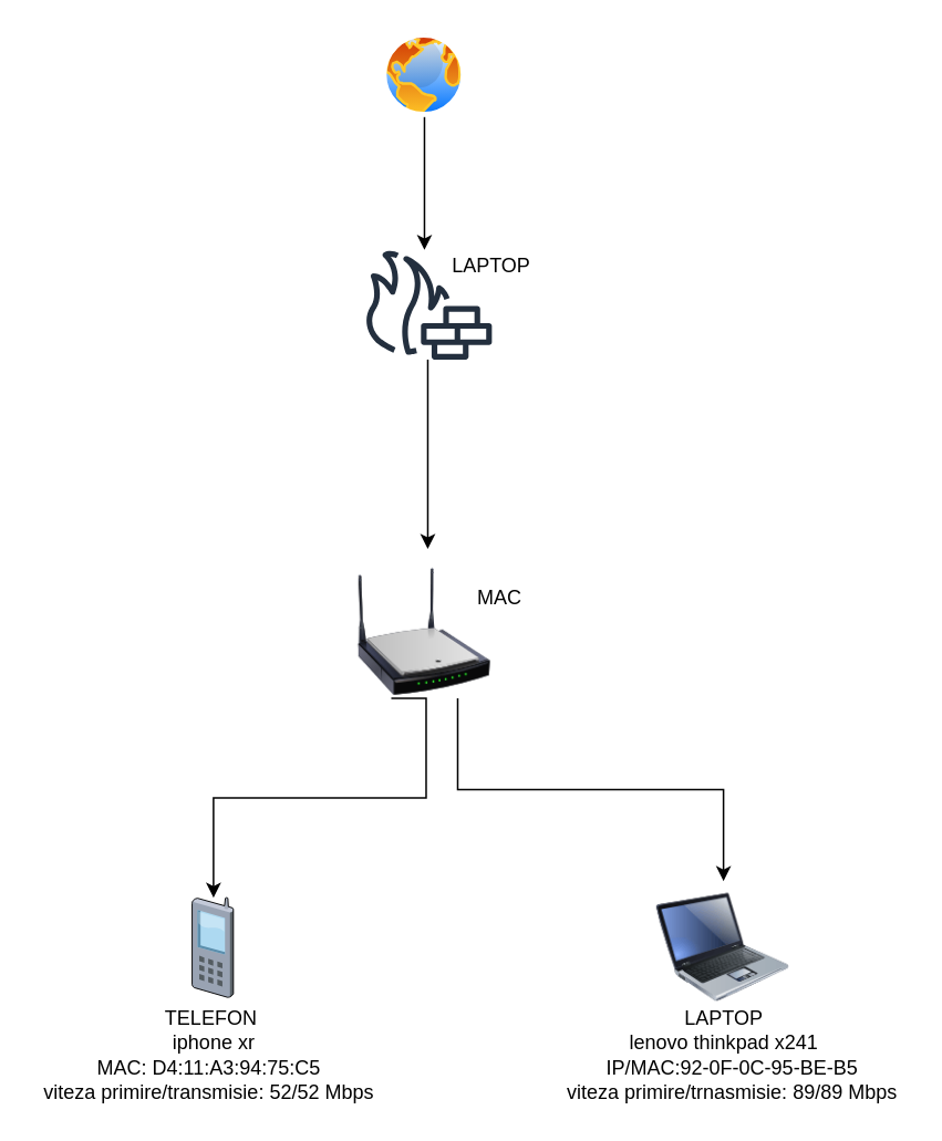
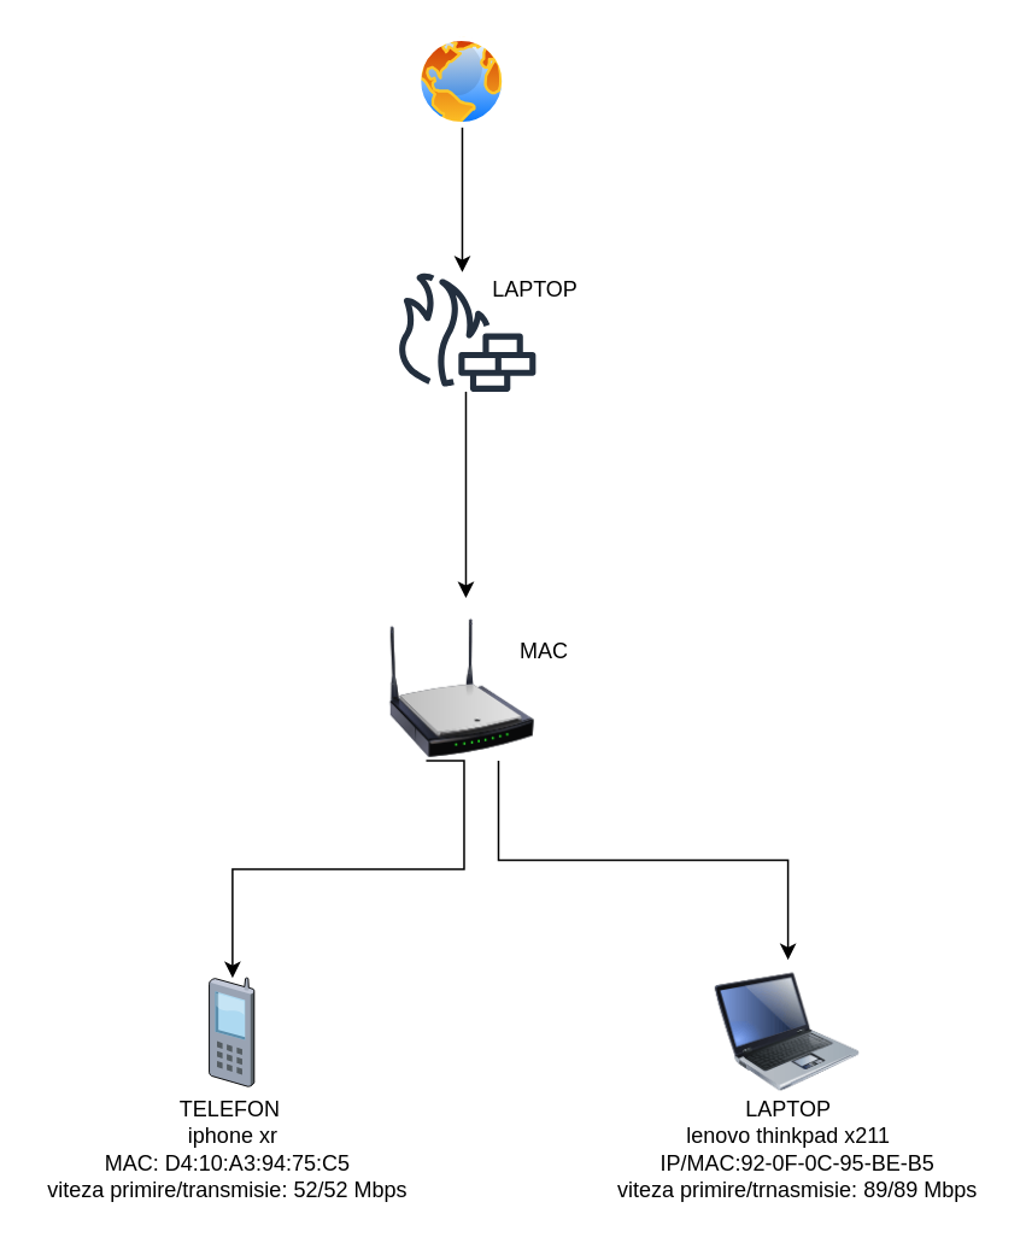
- <mxCell id="14" value="LAPTOP&lt;br&gt;lenovo thinkpad x241" style="text;html=1;align=center;verticalAlign=middle;resizable=0;points=[];autosize=1;strokeColor=none;fillColor=none;" vertex="1" parent="1"><mxGeometry x="370" y="605" width="130" height="30" as="geometry" /></mxCell>
+ <mxCell id="14" value="LAPTOP&lt;br&gt;lenovo thinkpad x211" style="text;html=1;align=center;verticalAlign=middle;resizable=0;points=[];autosize=1;strokeColor=none;fillColor=none;" vertex="1" parent="1"><mxGeometry x="370" y="605" width="130" height="30" as="geometry" /></mxCell>
- <mxCell id="16" value="MAC: D4:11:A3:94:75:C5&lt;br&gt;viteza primire/transmisie: 52/52 Mbps" style="text;html=1;align=center;verticalAlign=middle;resizable=0;points=[];autosize=1;strokeColor=none;fillColor=none;" vertex="1" parent="1"><mxGeometry x="20" y="635" width="210" height="30" as="geometry" /></mxCell>
+ <mxCell id="16" value="MAC: D4:10:A3:94:75:C5&lt;br&gt;viteza primire/transmisie: 52/52 Mbps" style="text;html=1;align=center;verticalAlign=middle;resizable=0;points=[];autosize=1;strokeColor=none;fillColor=none;" vertex="1" parent="1"><mxGeometry x="20" y="635" width="210" height="30" as="geometry" /></mxCell>
